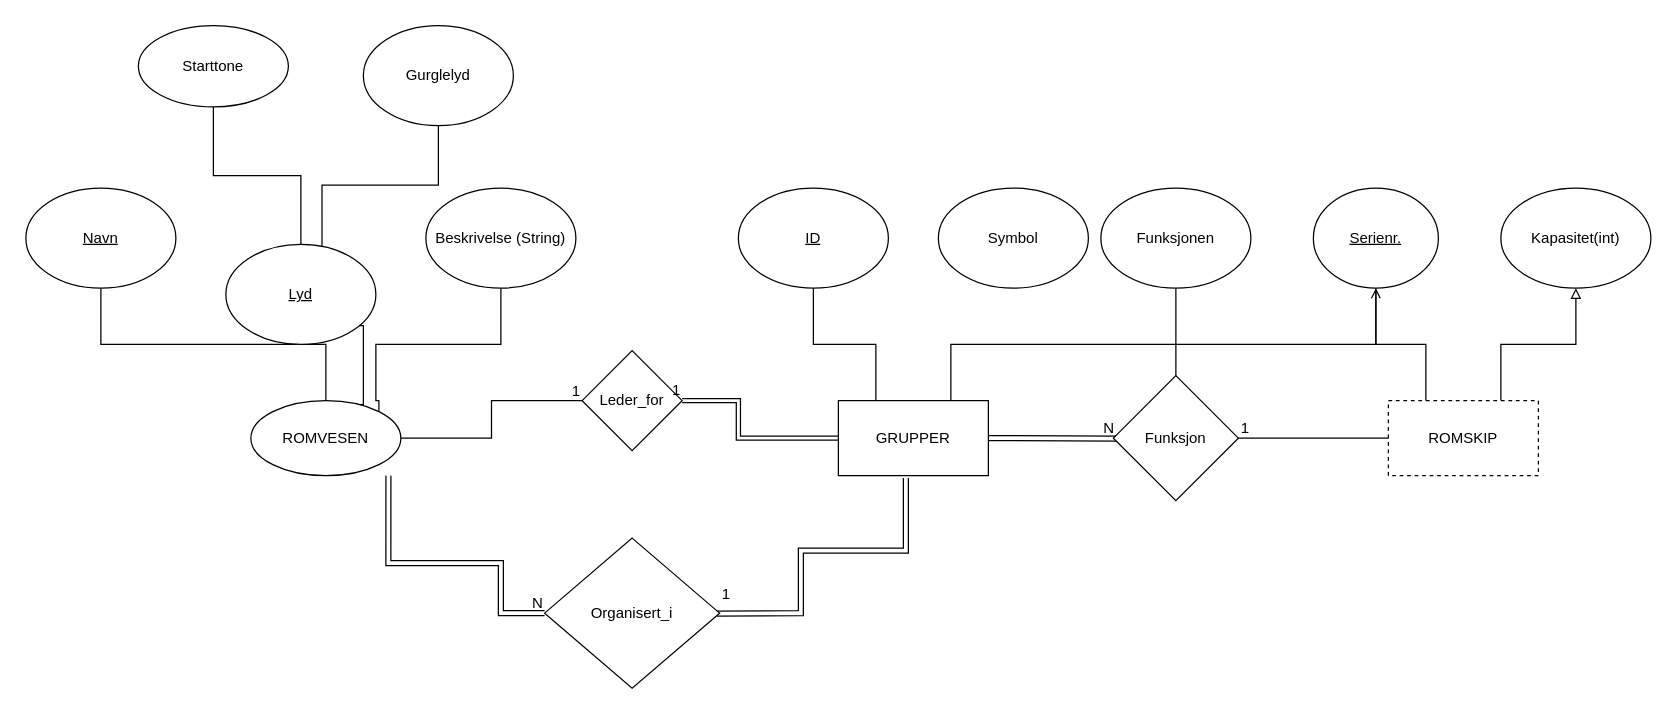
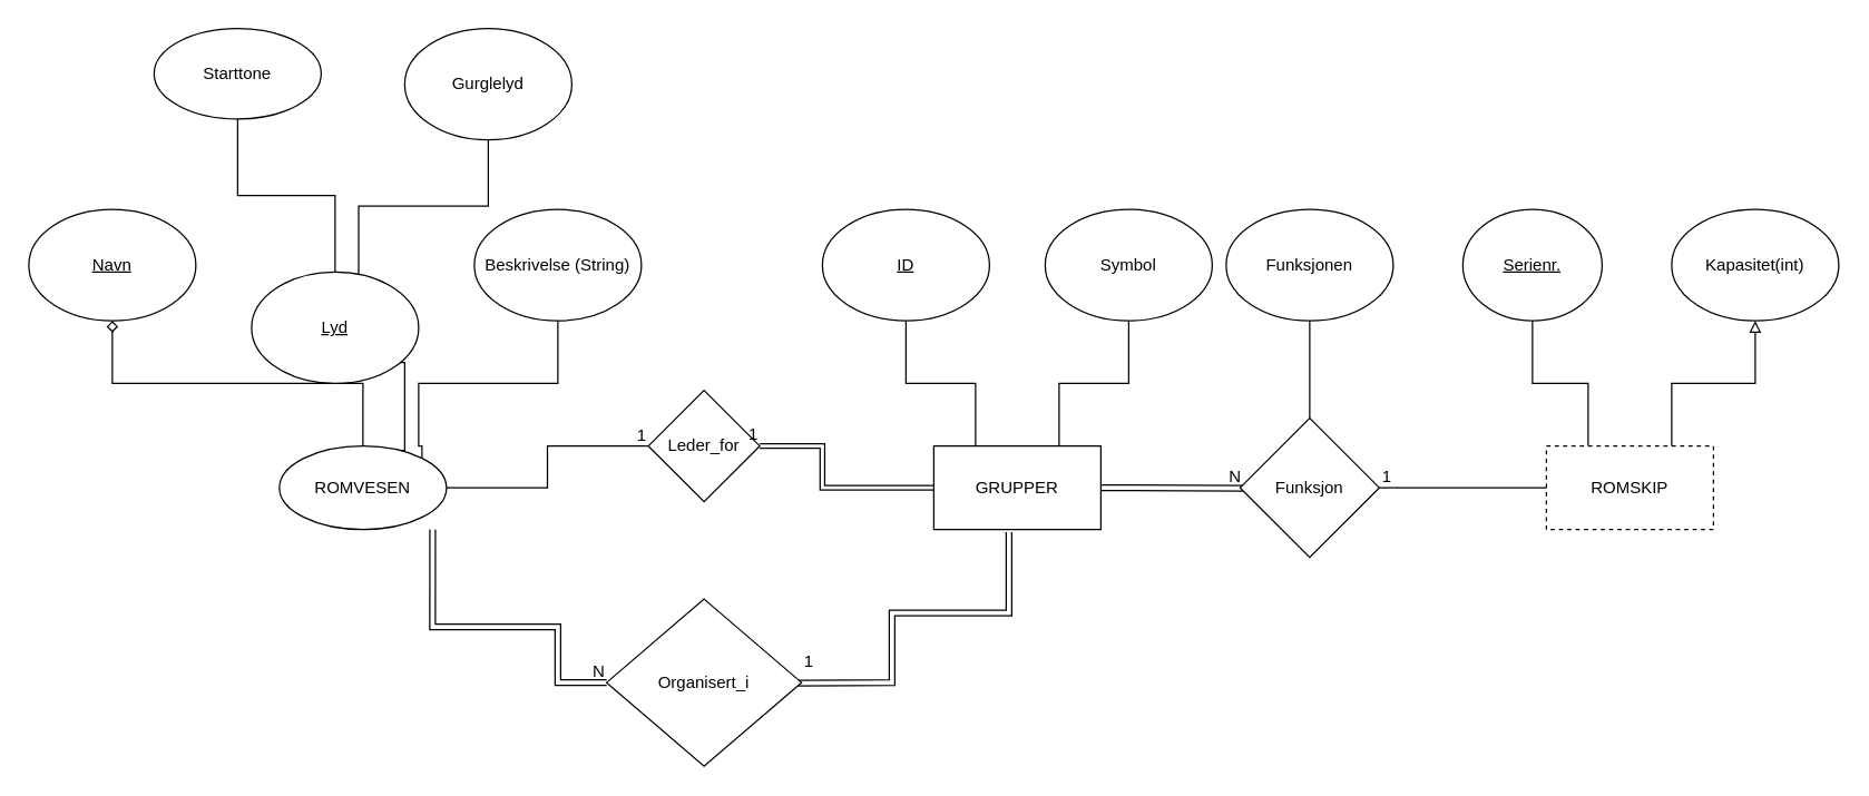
- <mxCell id="2" style="edgeStyle=orthogonalEdgeStyle;rounded=0;orthogonalLoop=1;jettySize=auto;html=1;exitX=0.5;exitY=0;exitDx=0;exitDy=0;entryX=0.5;entryY=1;entryDx=0;entryDy=0;endArrow=none;endFill=0;" parent="1" source="6" target="7" edge="1"><mxGeometry relative="1" as="geometry" /></mxCell>
+ <mxCell id="2" style="edgeStyle=orthogonalEdgeStyle;rounded=0;orthogonalLoop=1;jettySize=auto;html=1;exitX=0.5;exitY=0;exitDx=0;exitDy=0;entryX=0.5;entryY=1;entryDx=0;entryDy=0;endArrow=diamond;endFill=0;" parent="1" source="6" target="7" edge="1"><mxGeometry relative="1" as="geometry" /></mxCell>
- <mxCell id="16" style="edgeStyle=orthogonalEdgeStyle;rounded=0;orthogonalLoop=1;jettySize=auto;html=1;exitX=0.75;exitY=0;exitDx=0;exitDy=0;endArrow=none;endFill=0;" parent="1" source="17" target="28" edge="1"><mxGeometry relative="1" as="geometry" /></mxCell>
+ <mxCell id="16" style="edgeStyle=orthogonalEdgeStyle;rounded=0;orthogonalLoop=1;jettySize=auto;html=1;exitX=0.75;exitY=0;exitDx=0;exitDy=0;entryX=0.5;entryY=1;entryDx=0;entryDy=0;endArrow=none;endFill=0;" parent="1" source="17" target="27" edge="1"><mxGeometry relative="1" as="geometry" /></mxCell>
- <mxCell id="23" style="edgeStyle=orthogonalEdgeStyle;rounded=0;orthogonalLoop=1;jettySize=auto;html=1;exitX=0.25;exitY=0;exitDx=0;exitDy=0;entryX=0.5;entryY=1;entryDx=0;entryDy=0;endArrow=open;endFill=0;" parent="1" source="25" target="28" edge="1"><mxGeometry relative="1" as="geometry" /></mxCell>
+ <mxCell id="23" style="edgeStyle=orthogonalEdgeStyle;rounded=0;orthogonalLoop=1;jettySize=auto;html=1;exitX=0.25;exitY=0;exitDx=0;exitDy=0;entryX=0.5;entryY=1;entryDx=0;entryDy=0;endArrow=none;endFill=0;" parent="1" source="25" target="28" edge="1"><mxGeometry relative="1" as="geometry" /></mxCell>
